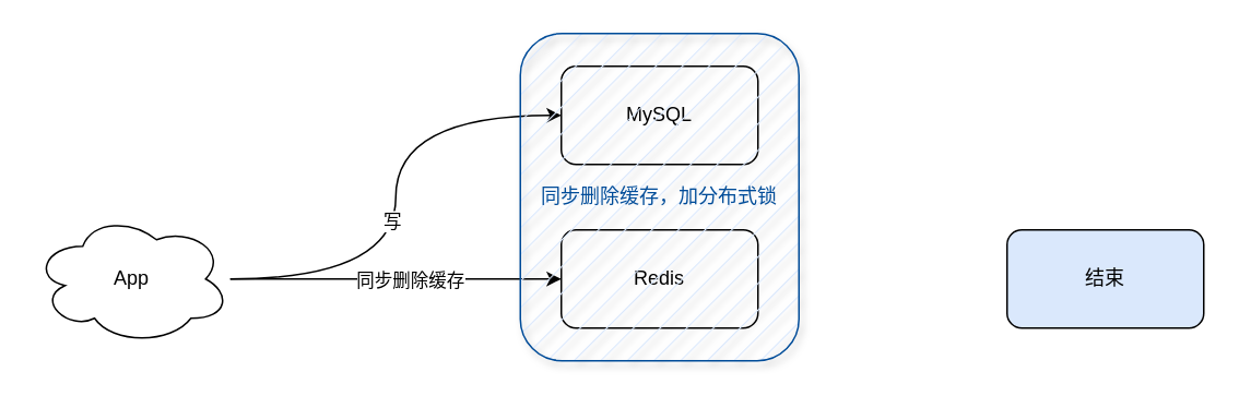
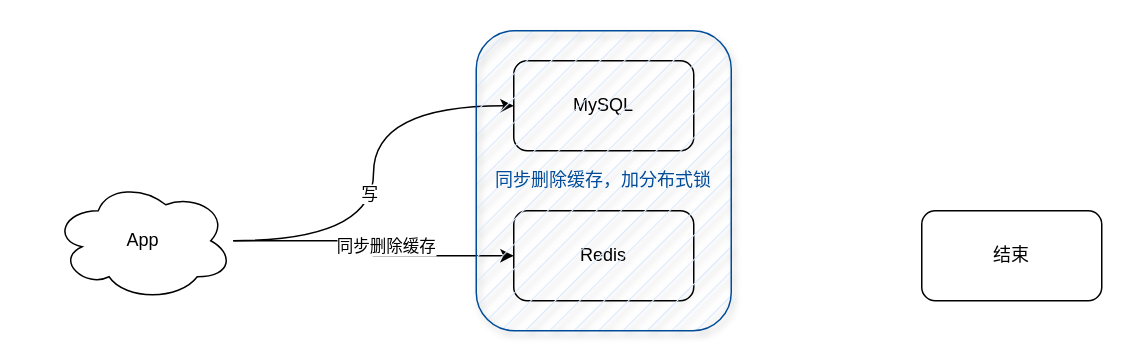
- <mxCell id="6" value="App" style="ellipse;shape=cloud;whiteSpace=wrap;html=1;" vertex="1" parent="1"><mxGeometry x="20" y="130" width="120" height="80" as="geometry" /></mxCell>
+ <mxCell id="6" value="App" style="ellipse;shape=cloud;whiteSpace=wrap;html=1;" vertex="1" parent="1"><mxGeometry x="35" y="120" width="120" height="80" as="geometry" /></mxCell>
- <mxCell id="9" value="结束" style="rounded=1;whiteSpace=wrap;html=1;fillColor=#dae8fc;" vertex="1" parent="1"><mxGeometry x="614" y="140" width="120" height="60" as="geometry" /></mxCell>
+ <mxCell id="9" value="结束" style="rounded=1;whiteSpace=wrap;html=1;" vertex="1" parent="1"><mxGeometry x="614" y="140" width="120" height="60" as="geometry" /></mxCell>
